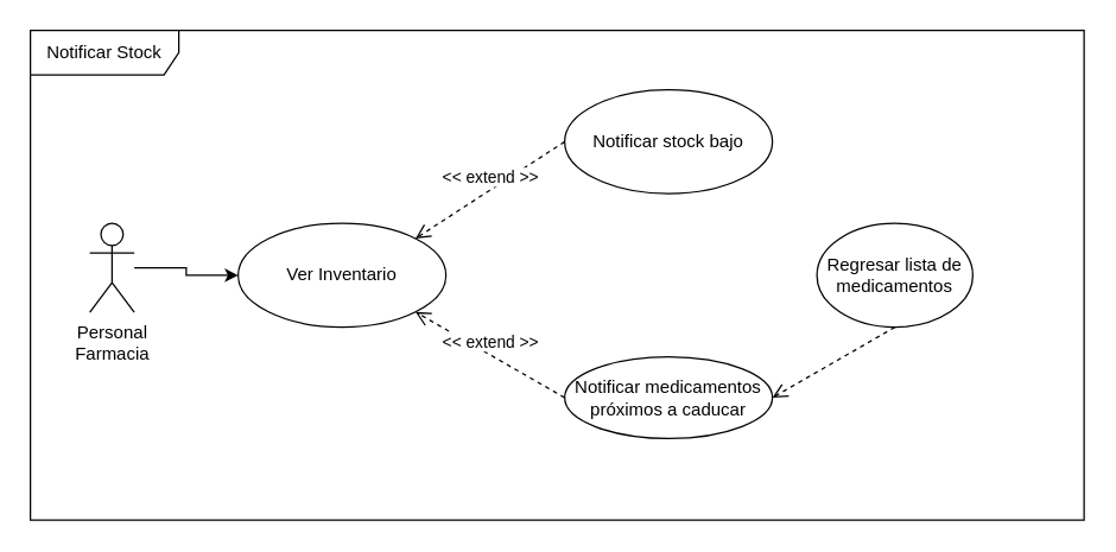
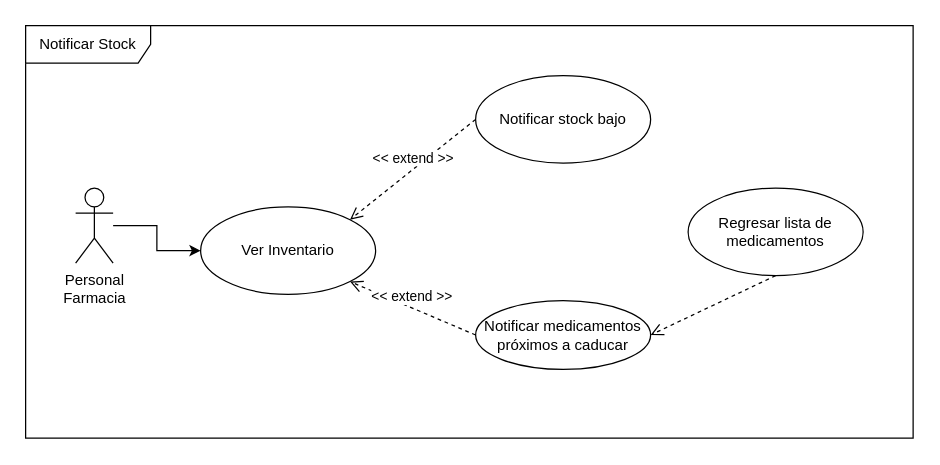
- <mxCell id="3" value="Ver Inventario" style="ellipse;whiteSpace=wrap;html=1;" parent="1" vertex="1"><mxGeometry x="160" y="150" width="140" height="70" as="geometry" /></mxCell>
+ <mxCell id="3" value="Ver Inventario" style="ellipse;whiteSpace=wrap;html=1;" parent="1" vertex="1"><mxGeometry x="160" y="165" width="140" height="70" as="geometry" /></mxCell>
- <mxCell id="10" value="Regresar lista de medicamentos" style="ellipse;whiteSpace=wrap;html=1;" parent="1" vertex="1"><mxGeometry x="550" y="150" width="105" height="70" as="geometry" /></mxCell>
+ <mxCell id="10" value="Regresar lista de medicamentos" style="ellipse;whiteSpace=wrap;html=1;" parent="1" vertex="1"><mxGeometry x="550" y="150" width="140" height="70" as="geometry" /></mxCell>
